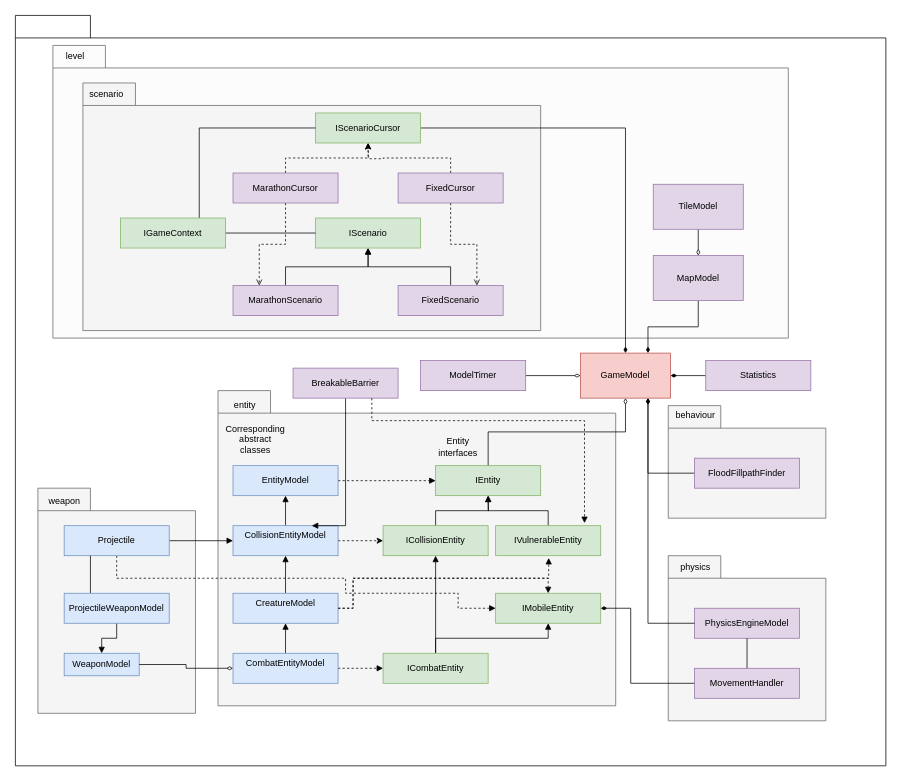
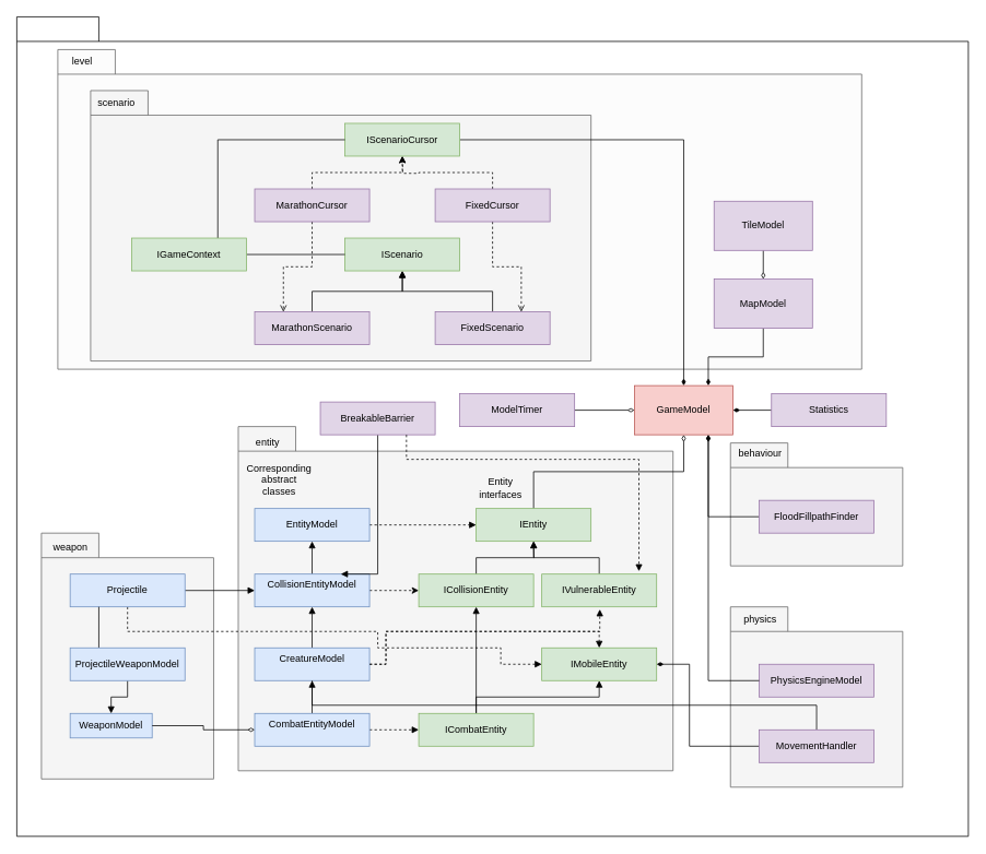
- <mxCell id="66" style="edgeStyle=orthogonalEdgeStyle;rounded=0;orthogonalLoop=1;jettySize=auto;html=1;exitX=0.5;exitY=0;exitDx=0;exitDy=0;entryX=0.5;entryY=1;entryDx=0;entryDy=0;endArrow=none;endFill=0;" edge="1" parent="1" source="68" target="64"><mxGeometry relative="1" as="geometry" /></mxCell>
+ <mxCell id="66" style="edgeStyle=orthogonalEdgeStyle;rounded=0;orthogonalLoop=1;jettySize=auto;html=1;exitX=0.5;exitY=0;exitDx=0;exitDy=0;endArrow=none;endFill=0;" edge="1" parent="1" source="68" target="17"><mxGeometry relative="1" as="geometry" /></mxCell>
